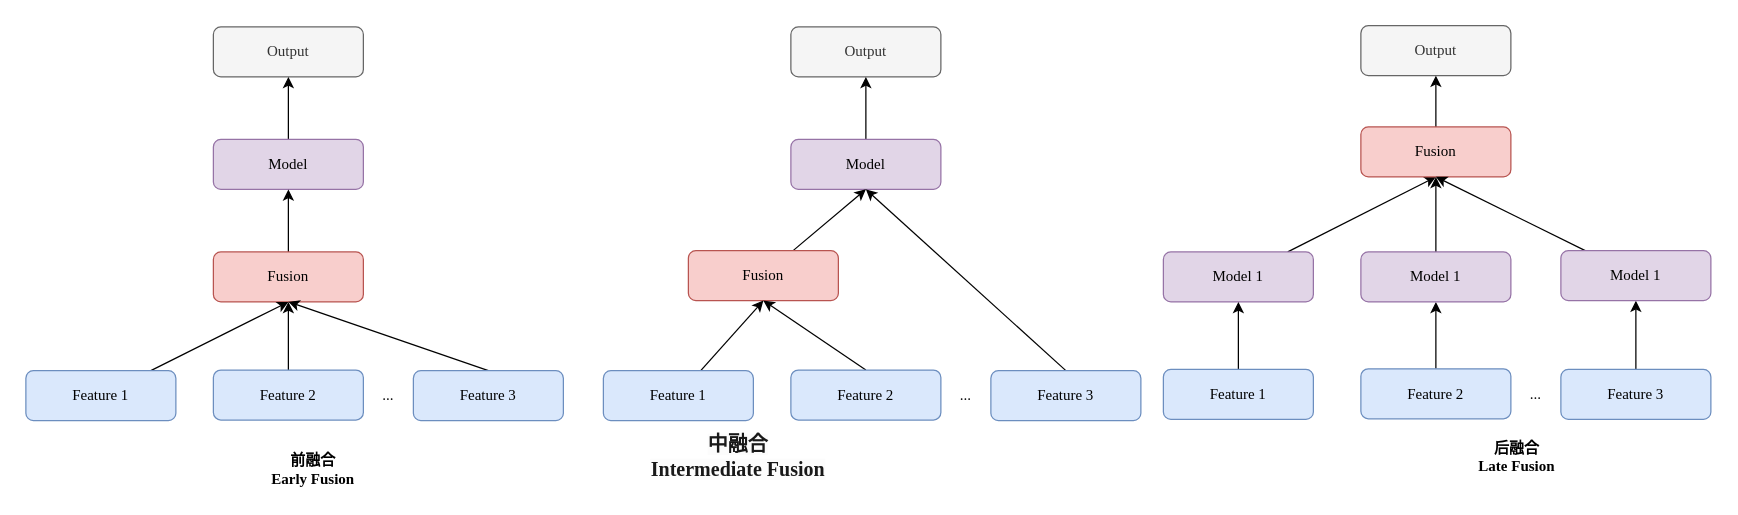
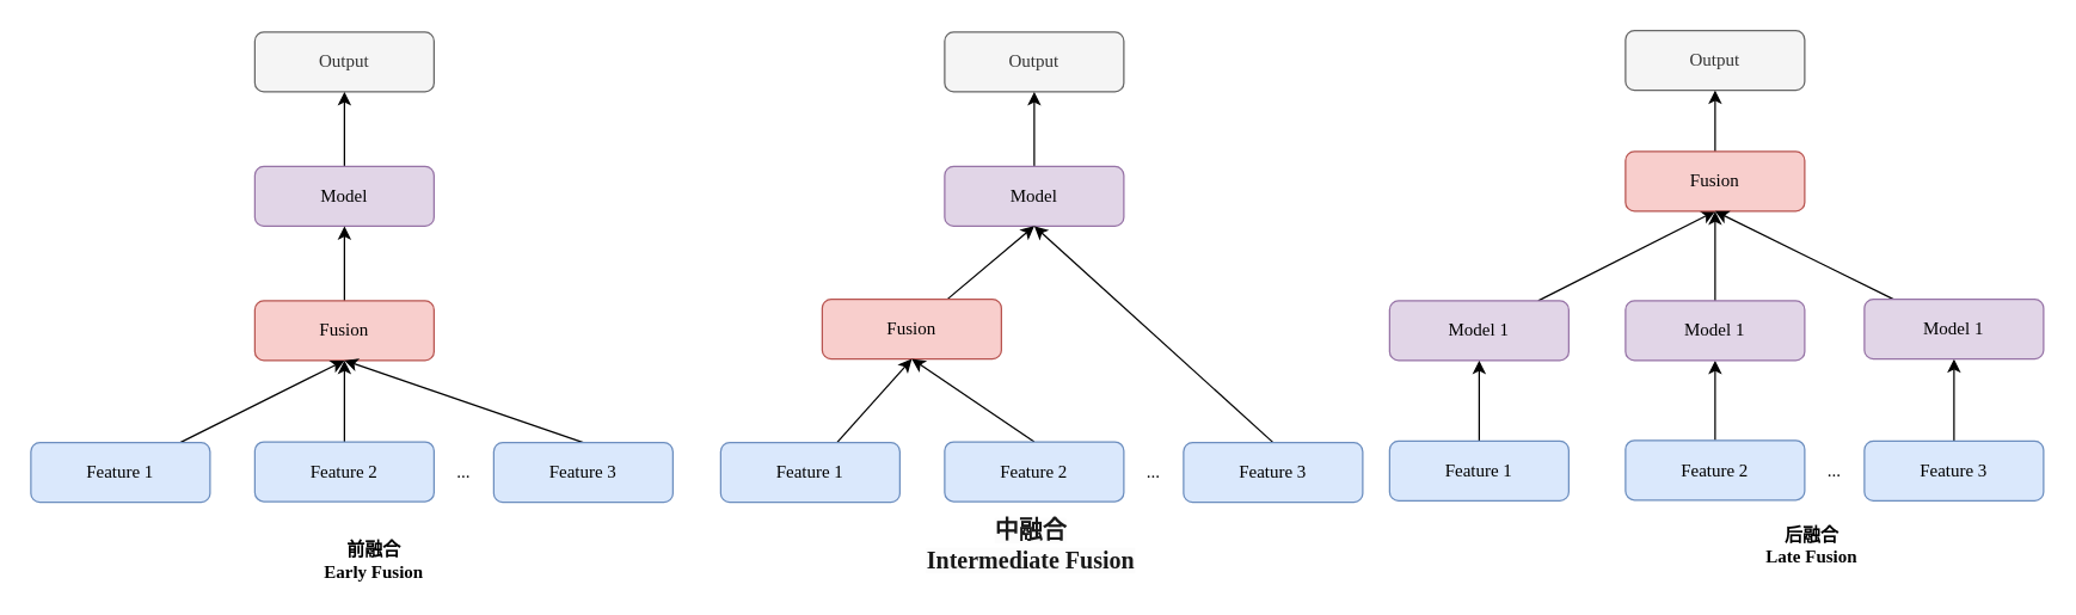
- <mxCell id="43" value="&lt;div&gt;&lt;strong style=&quot;margin: 0px; padding: 0px; border: 0px; font-variant-numeric: inherit; font-variant-east-asian: inherit; font-variant-alternates: inherit; font-variant-position: inherit; font-variant-emoji: inherit; font-stretch: inherit; font-size: 16px; line-height: inherit; font-optical-sizing: inherit; font-size-adjust: inherit; font-kerning: inherit; font-feature-settings: inherit; font-variation-settings: inherit; vertical-align: baseline; color: rgba(0, 0, 0, 0.9); text-align: start; background-color: rgb(252, 252, 252);&quot;&gt;中融合&lt;/strong&gt;&lt;/div&gt;&lt;strong style=&quot;margin: 0px; padding: 0px; border: 0px; font-variant-numeric: inherit; font-variant-east-asian: inherit; font-variant-alternates: inherit; font-variant-position: inherit; font-variant-emoji: inherit; font-stretch: inherit; font-size: 16px; line-height: inherit; font-optical-sizing: inherit; font-size-adjust: inherit; font-kerning: inherit; font-feature-settings: inherit; font-variation-settings: inherit; vertical-align: baseline; color: rgba(0, 0, 0, 0.9); text-align: start; background-color: rgb(252, 252, 252);&quot;&gt;Intermediate Fusion&lt;/strong&gt;" style="text;html=1;align=center;verticalAlign=middle;whiteSpace=wrap;rounded=0;fontFamily=Times New Roman;fontStyle=1;horizontal=1;" vertex="1" parent="1"><mxGeometry x="500" y="350" width="180" height="30" as="geometry" /></mxCell>
+ <mxCell id="43" value="&lt;div&gt;&lt;strong style=&quot;margin: 0px; padding: 0px; border: 0px; font-variant-numeric: inherit; font-variant-east-asian: inherit; font-variant-alternates: inherit; font-variant-position: inherit; font-variant-emoji: inherit; font-stretch: inherit; font-size: 16px; line-height: inherit; font-optical-sizing: inherit; font-size-adjust: inherit; font-kerning: inherit; font-feature-settings: inherit; font-variation-settings: inherit; vertical-align: baseline; color: rgba(0, 0, 0, 0.9); text-align: start; background-color: rgb(252, 252, 252);&quot;&gt;中融合&lt;/strong&gt;&lt;/div&gt;&lt;strong style=&quot;margin: 0px; padding: 0px; border: 0px; font-variant-numeric: inherit; font-variant-east-asian: inherit; font-variant-alternates: inherit; font-variant-position: inherit; font-variant-emoji: inherit; font-stretch: inherit; font-size: 16px; line-height: inherit; font-optical-sizing: inherit; font-size-adjust: inherit; font-kerning: inherit; font-feature-settings: inherit; font-variation-settings: inherit; vertical-align: baseline; color: rgba(0, 0, 0, 0.9); text-align: start; background-color: rgb(252, 252, 252);&quot;&gt;Intermediate Fusion&lt;/strong&gt;" style="text;html=1;align=center;verticalAlign=middle;whiteSpace=wrap;rounded=0;fontFamily=Times New Roman;fontStyle=1;horizontal=1;" vertex="1" parent="1"><mxGeometry x="600" y="350" width="180" height="30" as="geometry" /></mxCell>
